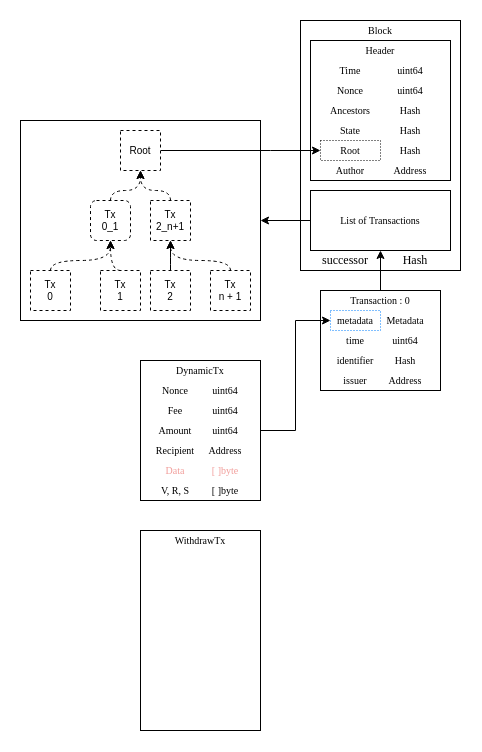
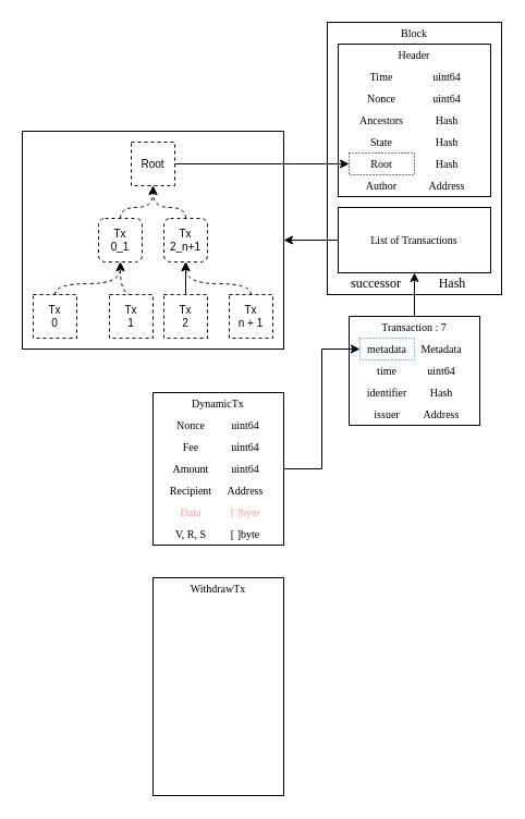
- <mxCell id="46" value="Tx&lt;div&gt;2_n+1&lt;/div&gt;" style="rounded=0;whiteSpace=wrap;html=1;fontSize=10;fillColor=default;dashed=1;container=0;" vertex="1" parent="1"><mxGeometry x="150" y="200" width="40" height="40" as="geometry" /></mxCell>
+ <mxCell id="46" value="Tx&lt;div&gt;2_n+1&lt;/div&gt;" style="whiteSpace=wrap;html=1;fontSize=10;fillColor=default;dashed=1;container=0;rounded=1;" vertex="1" parent="1"><mxGeometry x="150" y="200" width="40" height="40" as="geometry" /></mxCell>
- <mxCell id="16" value="Transaction : 0" style="text;html=1;align=center;verticalAlign=middle;whiteSpace=wrap;rounded=0;fontSize=10;fontFamily=Times New Roman;fillColor=none;strokeColor=none;" vertex="1" parent="1"><mxGeometry x="320" y="290" width="120" height="20" as="geometry" /></mxCell>
+ <mxCell id="16" value="Transaction : 7" style="text;html=1;align=center;verticalAlign=middle;whiteSpace=wrap;rounded=0;fontSize=10;fontFamily=Times New Roman;fillColor=none;strokeColor=none;" vertex="1" parent="1"><mxGeometry x="320" y="290" width="120" height="20" as="geometry" /></mxCell>
